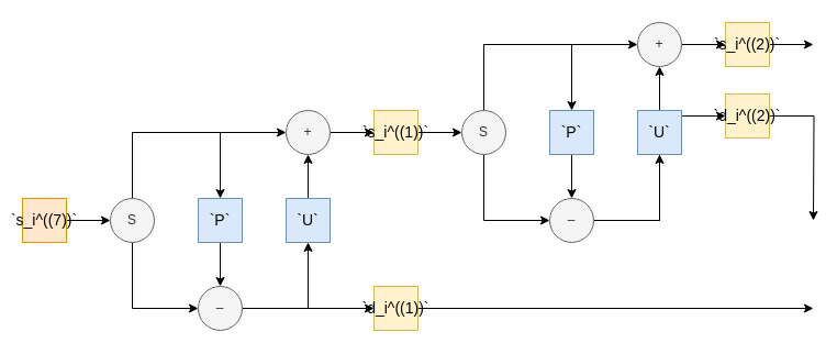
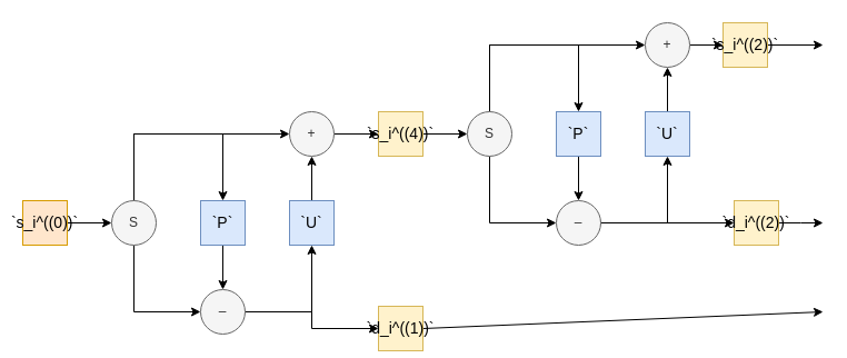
- <mxCell id="35" value="`s_i^((2))`" style="rounded=0;whiteSpace=wrap;html=1;fillColor=#fff2cc;strokeColor=#d6b656;fontFamily=Helvetica;fontSize=14;" parent="1" vertex="1"><mxGeometry x="660" y="20" width="40" height="40" as="geometry" /></mxCell>
+ <mxCell id="35" value="`s_i^((2))`" style="rounded=0;whiteSpace=wrap;html=1;fillColor=#fff2cc;strokeColor=#d6b656;fontFamily=Helvetica;fontSize=14;" parent="1" vertex="1"><mxGeometry x="650" y="20" width="40" height="40" as="geometry" /></mxCell>
- <mxCell id="37" value="`d_i^((2))`" style="rounded=0;whiteSpace=wrap;html=1;fillColor=#fff2cc;strokeColor=#d6b656;fontFamily=Helvetica;fontSize=14;" parent="1" vertex="1"><mxGeometry x="660" y="85" width="40" height="40" as="geometry" /></mxCell>
+ <mxCell id="37" value="`d_i^((2))`" style="rounded=0;whiteSpace=wrap;html=1;fillColor=#fff2cc;strokeColor=#d6b656;fontFamily=Helvetica;fontSize=14;" parent="1" vertex="1"><mxGeometry x="660" y="180" width="40" height="40" as="geometry" /></mxCell>
- <mxCell id="19" value="`s_i^((1))`" style="rounded=0;whiteSpace=wrap;html=1;fillColor=#fff2cc;strokeColor=#d6b656;fontFamily=Helvetica;fontSize=14;" parent="1" vertex="1"><mxGeometry x="340" y="100" width="40" height="40" as="geometry" /></mxCell>
+ <mxCell id="19" value="`s_i^((4))`" style="rounded=0;whiteSpace=wrap;html=1;fillColor=#fff2cc;strokeColor=#d6b656;fontFamily=Helvetica;fontSize=14;" parent="1" vertex="1"><mxGeometry x="340" y="100" width="40" height="40" as="geometry" /></mxCell>
- <mxCell id="3" value="`s_i^((7))`" style="rounded=0;whiteSpace=wrap;html=1;fillColor=#ffe6cc;strokeColor=#d79b00;fontFamily=Helvetica;fontSize=14;" parent="1" vertex="1"><mxGeometry y="180" width="40" height="40" as="geometry" x="20" /></mxCell>
+ <mxCell id="3" value="`s_i^((0))`" style="rounded=0;whiteSpace=wrap;html=1;fillColor=#ffe6cc;strokeColor=#d79b00;fontFamily=Helvetica;fontSize=14;" parent="1" vertex="1"><mxGeometry y="180" width="40" height="40" as="geometry" x="20" /></mxCell>
- <mxCell id="20" value="`d_i^((1))`" style="rounded=0;whiteSpace=wrap;html=1;fillColor=#fff2cc;strokeColor=#d6b656;fontFamily=Helvetica;fontSize=14;" parent="1" vertex="1"><mxGeometry x="340" y="260" width="40" height="40" as="geometry" /></mxCell>
+ <mxCell id="20" value="`d_i^((1))`" style="rounded=0;whiteSpace=wrap;html=1;fillColor=#fff2cc;strokeColor=#d6b656;fontFamily=Helvetica;fontSize=14;" parent="1" vertex="1"><mxGeometry x="340" y="275" width="40" height="40" as="geometry" /></mxCell>
